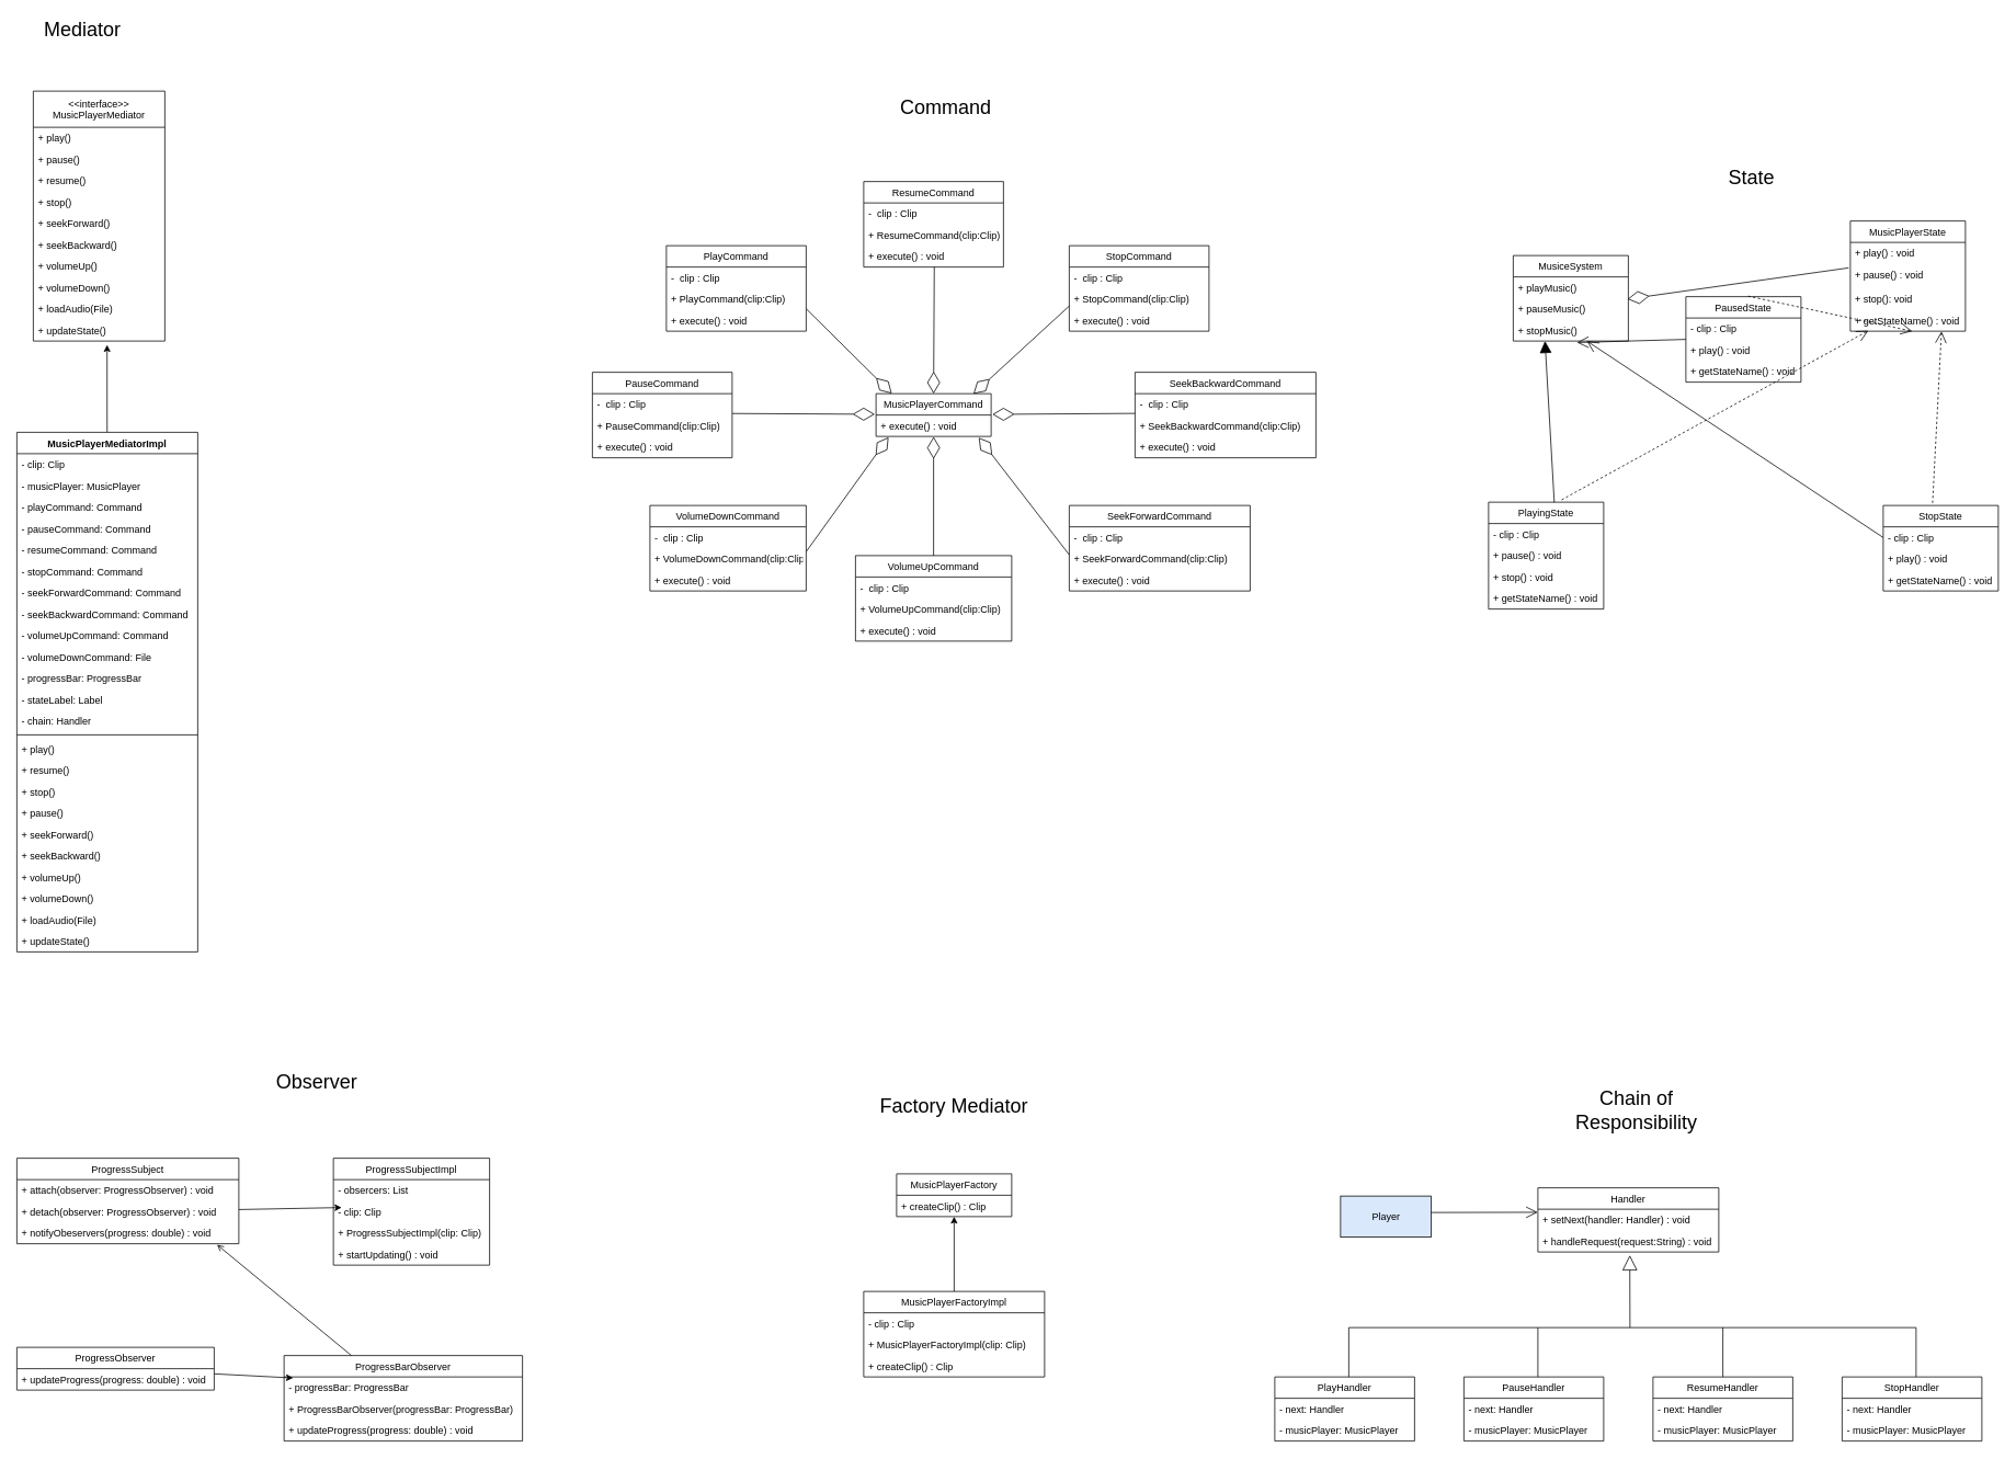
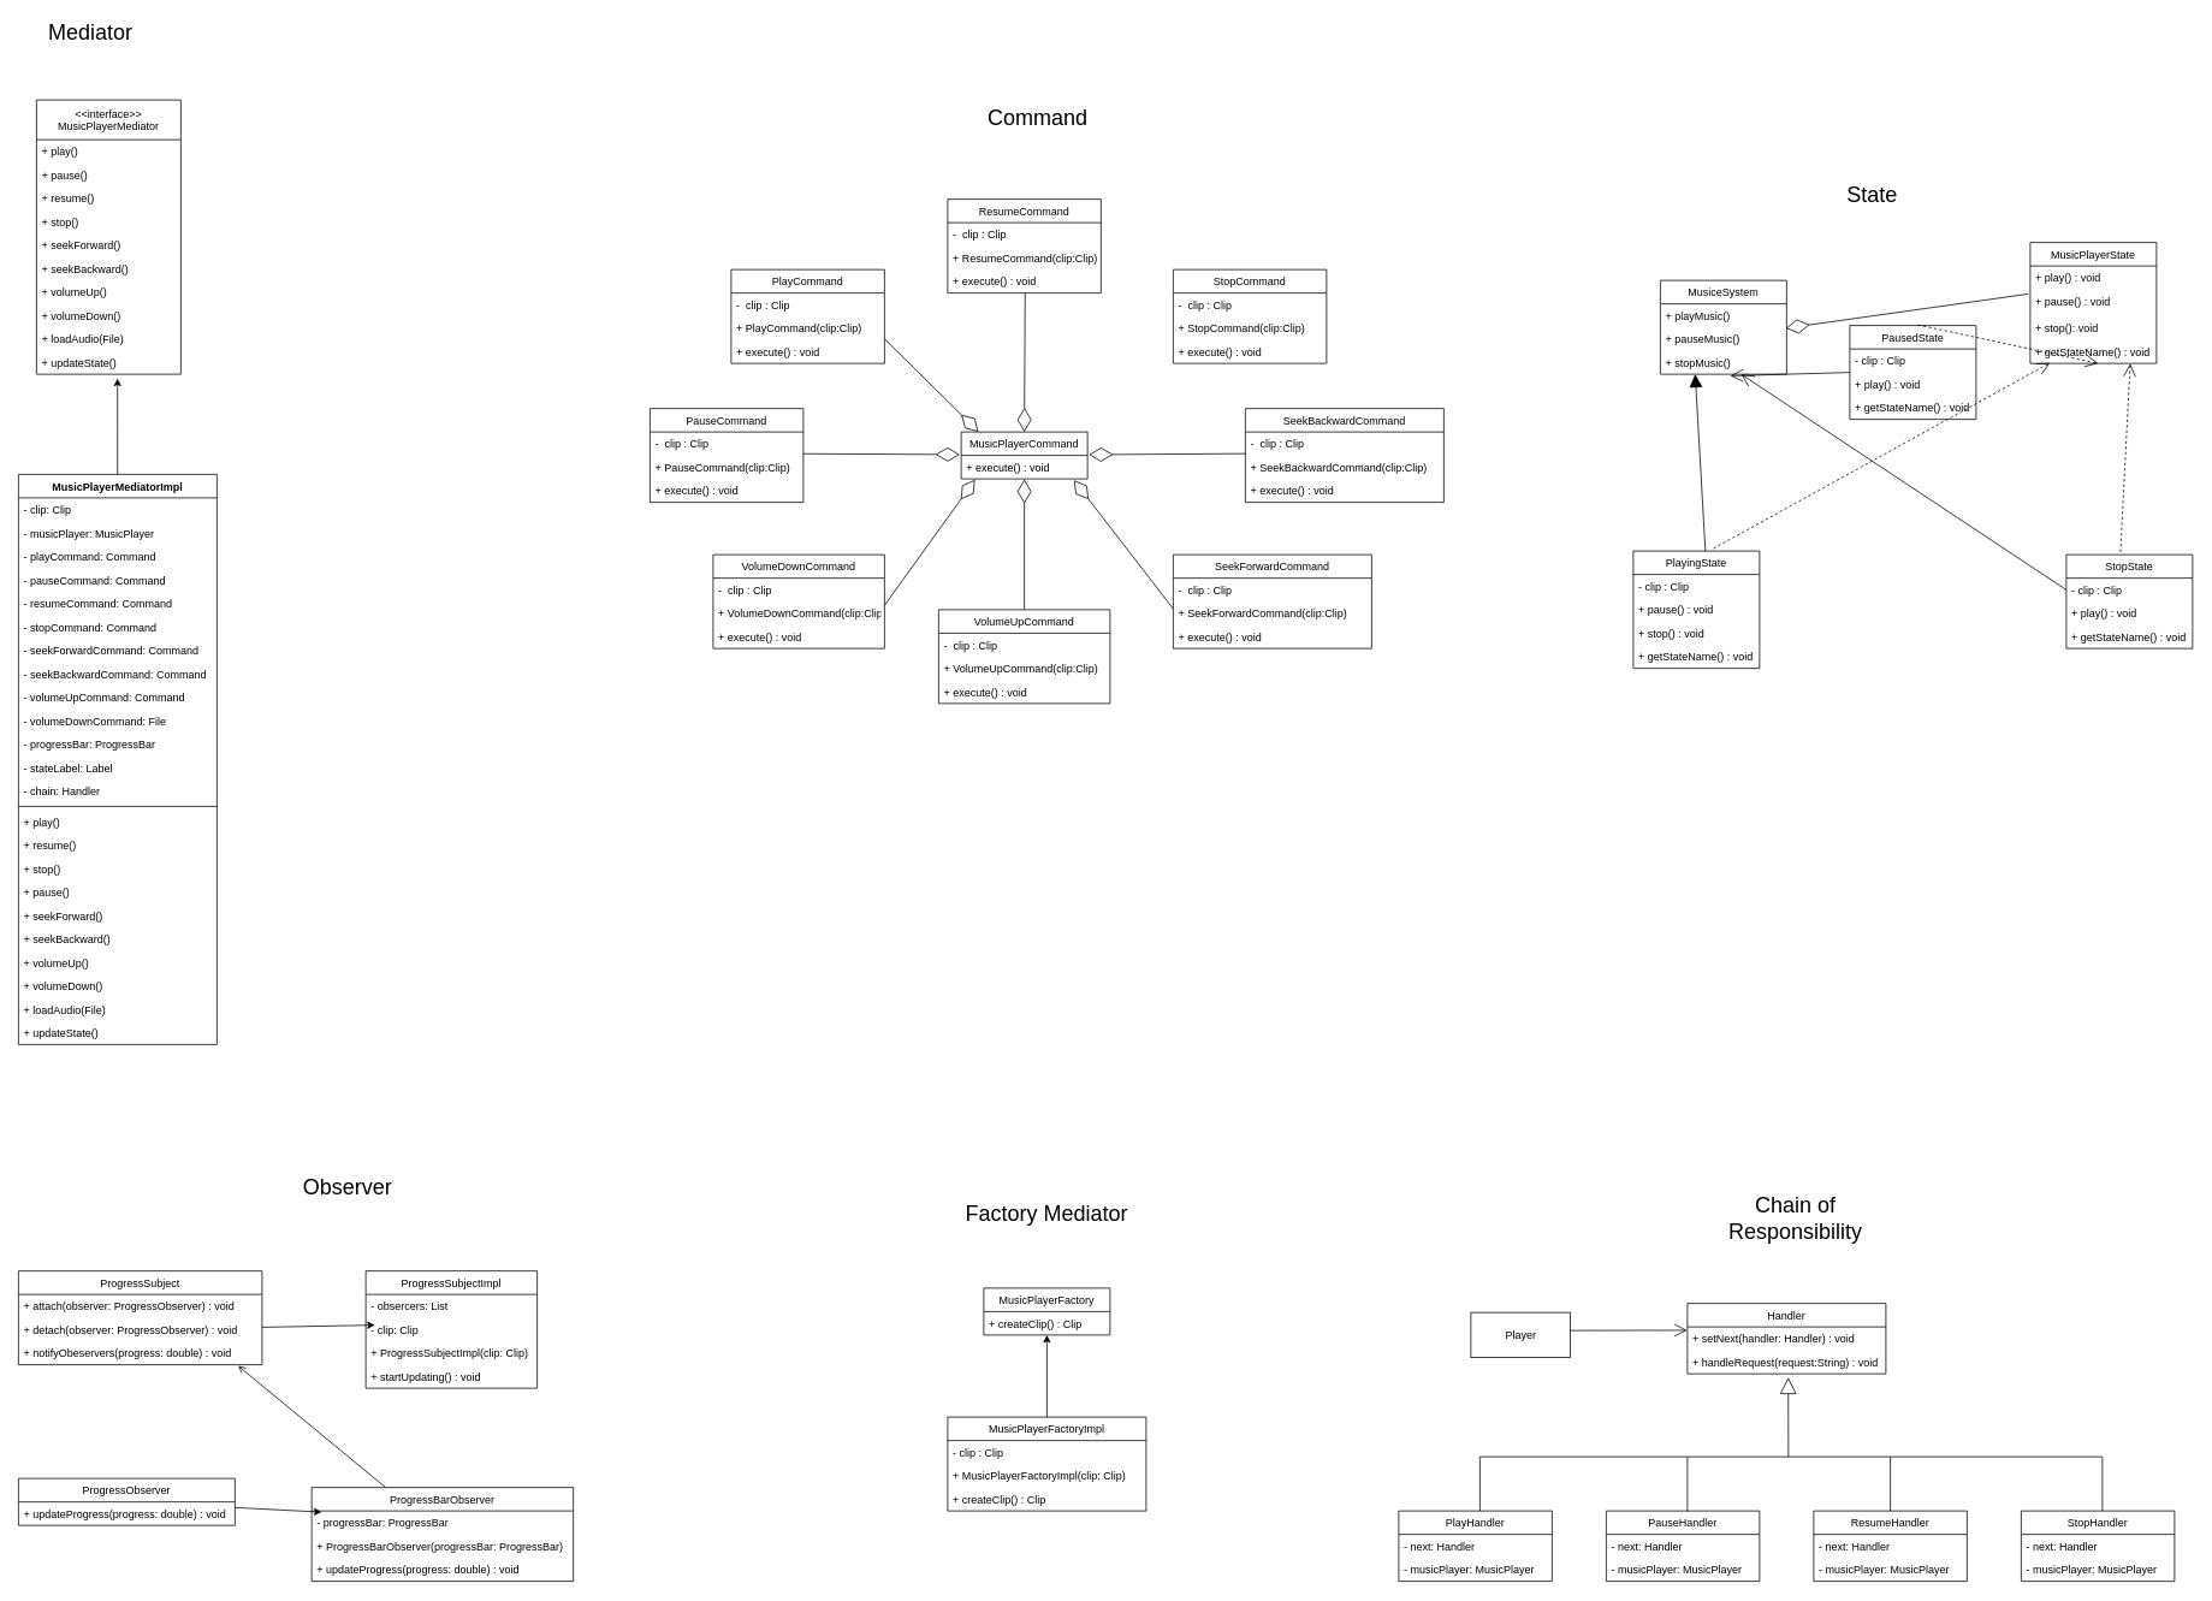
- <mxCell id="160" value="&lt;font style=&quot;font-size: 24px;&quot;&gt;State&lt;/font&gt;" style="text;html=1;strokeColor=none;fillColor=none;align=center;verticalAlign=middle;whiteSpace=wrap;rounded=0;" vertex="1" parent="1"><mxGeometry x="2100" y="200" width="60" height="30" as="geometry" /></mxCell>
+ <mxCell id="160" value="&lt;font style=&quot;font-size: 24px;&quot;&gt;State&lt;/font&gt;" style="text;html=1;strokeColor=none;fillColor=none;align=center;verticalAlign=middle;whiteSpace=wrap;rounded=0;" vertex="1" parent="1"><mxGeometry x="2045" y="200" width="60" height="30" as="geometry" /></mxCell>
- <mxCell id="95" value="" style="endArrow=diamondThin;endFill=0;endSize=24;html=1;entryX=0.846;entryY=0.005;entryDx=0;entryDy=0;entryPerimeter=0;exitX=-0.001;exitY=0.83;exitDx=0;exitDy=0;exitPerimeter=0;" edge="1" parent="1" source="78" target="54"><mxGeometry width="160" relative="1" as="geometry"><mxPoint x="1028.143" y="819" as="sourcePoint" /><mxPoint x="1135" y="731" as="targetPoint" /></mxGeometry></mxCell>
- <mxCell id="46" value="Player" style="html=1;fillColor=#dae8fc;" vertex="1" parent="1"><mxGeometry x="1630" y="1454" width="110" height="50" as="geometry" /></mxCell>
+ <mxCell id="46" value="Player" style="html=1;" vertex="1" parent="1"><mxGeometry x="1630" y="1454" width="110" height="50" as="geometry" /></mxCell>
